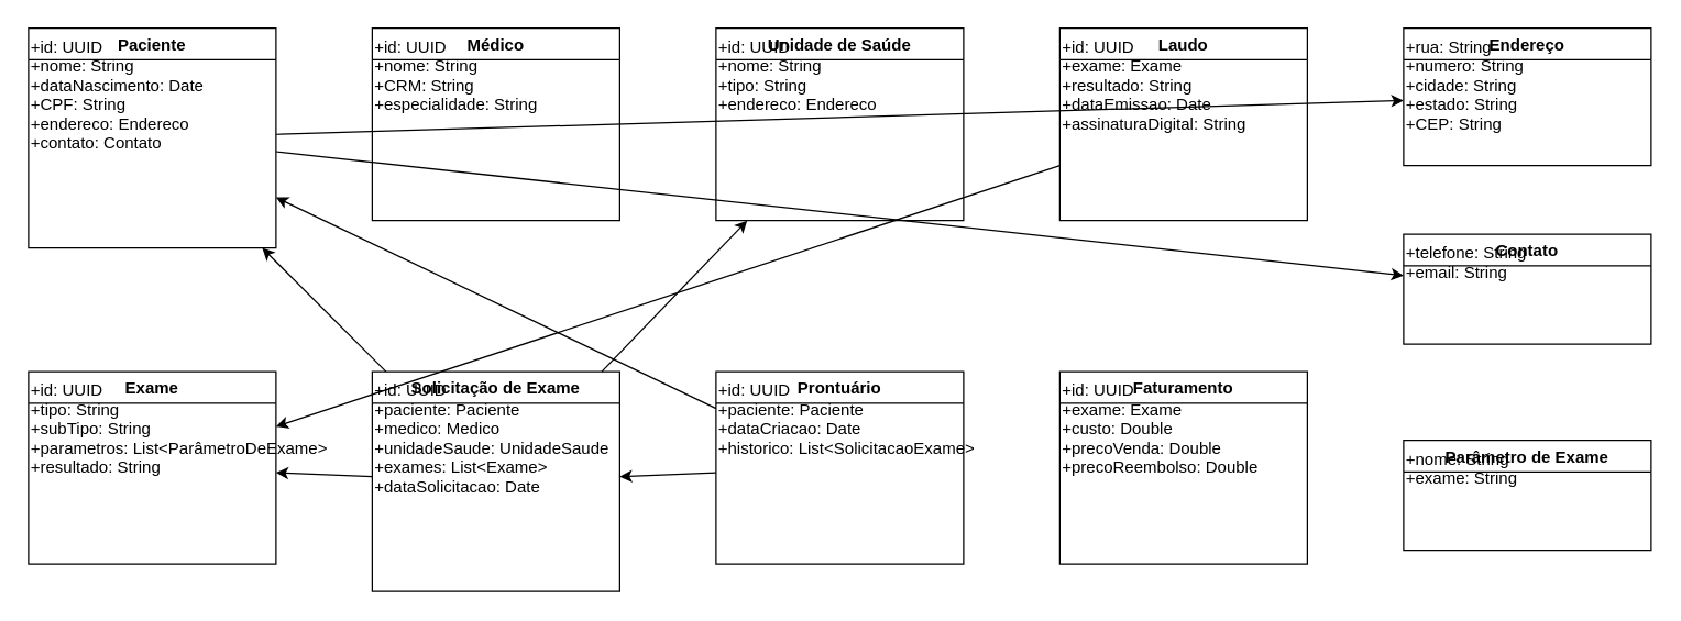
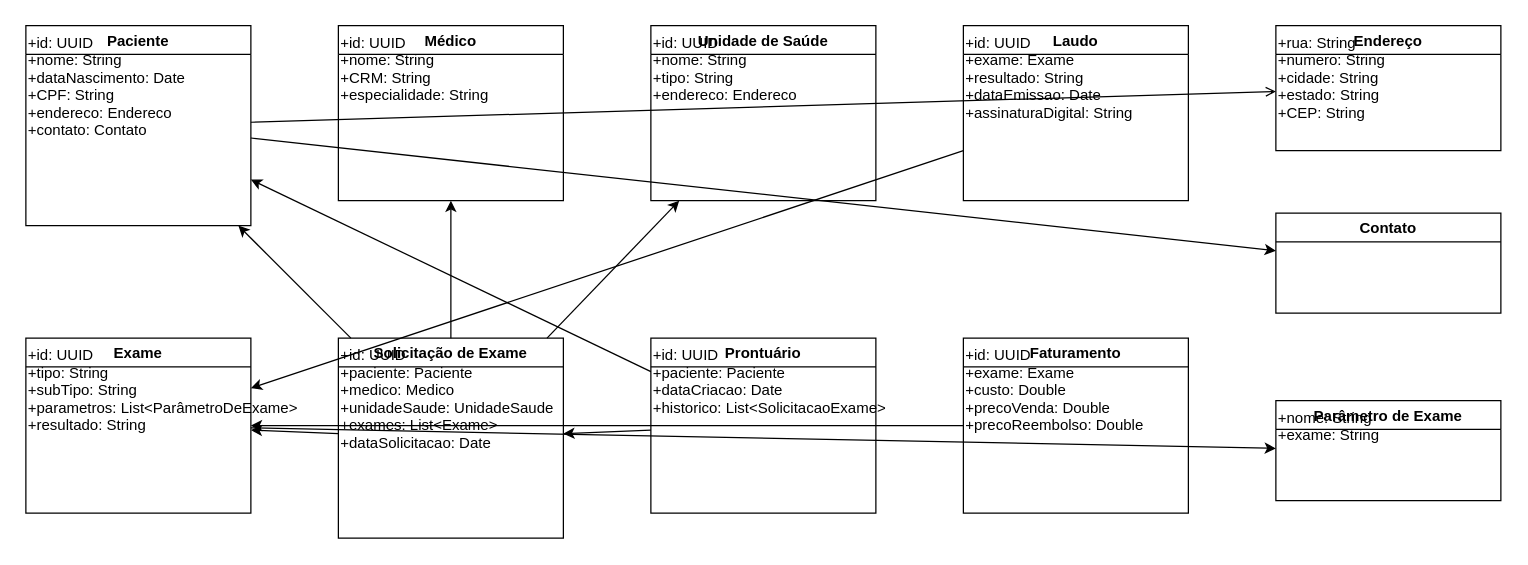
- <mxCell id="32" edge="1" parent="1" source="2" target="18"><mxGeometry relative="1" as="geometry" /></mxCell>
+ <mxCell id="32" edge="1" parent="1" source="2" target="18" style="endArrow=open;"><mxGeometry relative="1" as="geometry" /></mxCell>
- <mxCell id="21" value="+telefone: String&#10;+email: String" style="text" vertex="1" parent="20"><mxGeometry width="180" height="60" as="geometry" /></mxCell>
+ <mxCell id="25" edge="1" parent="1" source="10" target="4"><mxGeometry relative="1" as="geometry" /></mxCell>
+ <mxCell id="31" edge="1" parent="1" source="16" target="8"><mxGeometry relative="1" as="geometry" /></mxCell>
+ <mxCell id="34" edge="1" parent="1" source="8" target="22"><mxGeometry relative="1" as="geometry" /></mxCell>
